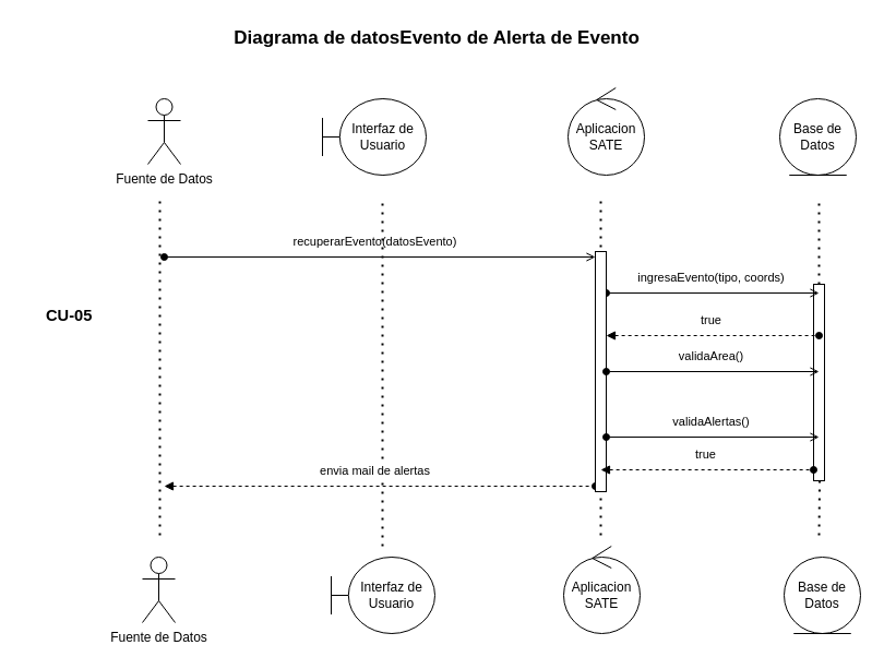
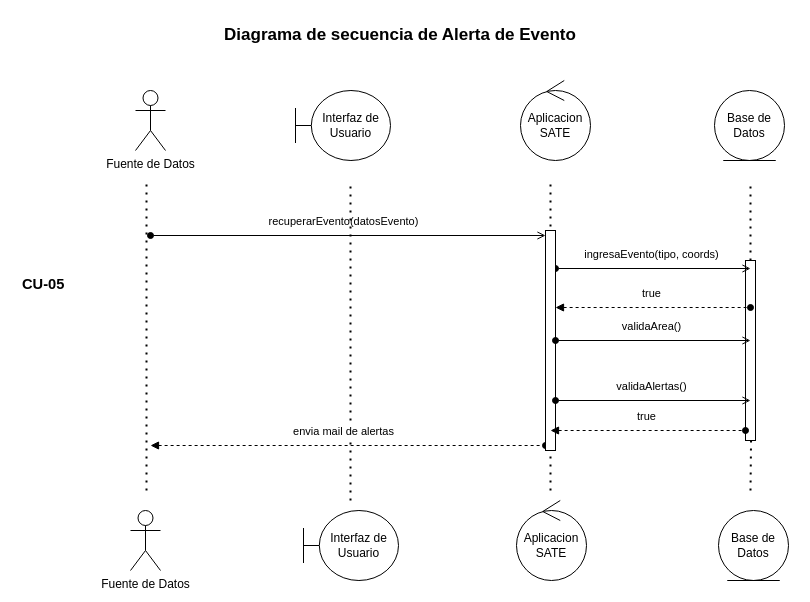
- <mxCell id="21" value="&lt;font face=&quot;Helvetica&quot; style=&quot;color: rgb(0, 0, 0);&quot;&gt;&lt;b&gt;Diagrama de datosEvento de Alerta de Evento&lt;/b&gt;&lt;/font&gt;" style="text;html=1;align=center;verticalAlign=middle;whiteSpace=wrap;rounded=0;fontSize=17;labelBackgroundColor=none;" parent="1" vertex="1"><mxGeometry x="20" y="20" width="760" height="30" as="geometry" /></mxCell>
+ <mxCell id="21" value="&lt;font face=&quot;Helvetica&quot; style=&quot;color: rgb(0, 0, 0);&quot;&gt;&lt;b&gt;Diagrama de secuencia de Alerta de Evento&lt;/b&gt;&lt;/font&gt;" style="text;html=1;align=center;verticalAlign=middle;whiteSpace=wrap;rounded=0;fontSize=17;labelBackgroundColor=none;" parent="1" vertex="1"><mxGeometry x="20" y="20" width="760" height="30" as="geometry" /></mxCell>
- <mxCell id="22" value="&lt;span style=&quot;font-size:11pt;font-family:Calibri,sans-serif;color:#000000;background-color:transparent;font-weight:700;font-style:normal;font-variant:normal;text-decoration:none;vertical-align:baseline;white-space:pre;white-space:pre-wrap;&quot; id=&quot;docs-internal-guid-798fa533-7fff-13b6-7e76-6c3bec179e6d&quot;&gt;CU-05&lt;/span&gt;" style="text;whiteSpace=wrap;html=1;" parent="1" vertex="1"><mxGeometry x="40" y="274" width="70" height="40" as="geometry" /></mxCell>
+ <mxCell id="22" value="&lt;span style=&quot;font-size:11pt;font-family:Calibri,sans-serif;color:#000000;background-color:transparent;font-weight:700;font-style:normal;font-variant:normal;text-decoration:none;vertical-align:baseline;white-space:pre;white-space:pre-wrap;&quot; id=&quot;docs-internal-guid-798fa533-7fff-13b6-7e76-6c3bec179e6d&quot;&gt;CU-05&lt;/span&gt;" style="text;whiteSpace=wrap;html=1;" parent="1" vertex="1"><mxGeometry x="20" y="269" width="70" height="40" as="geometry" /></mxCell>
